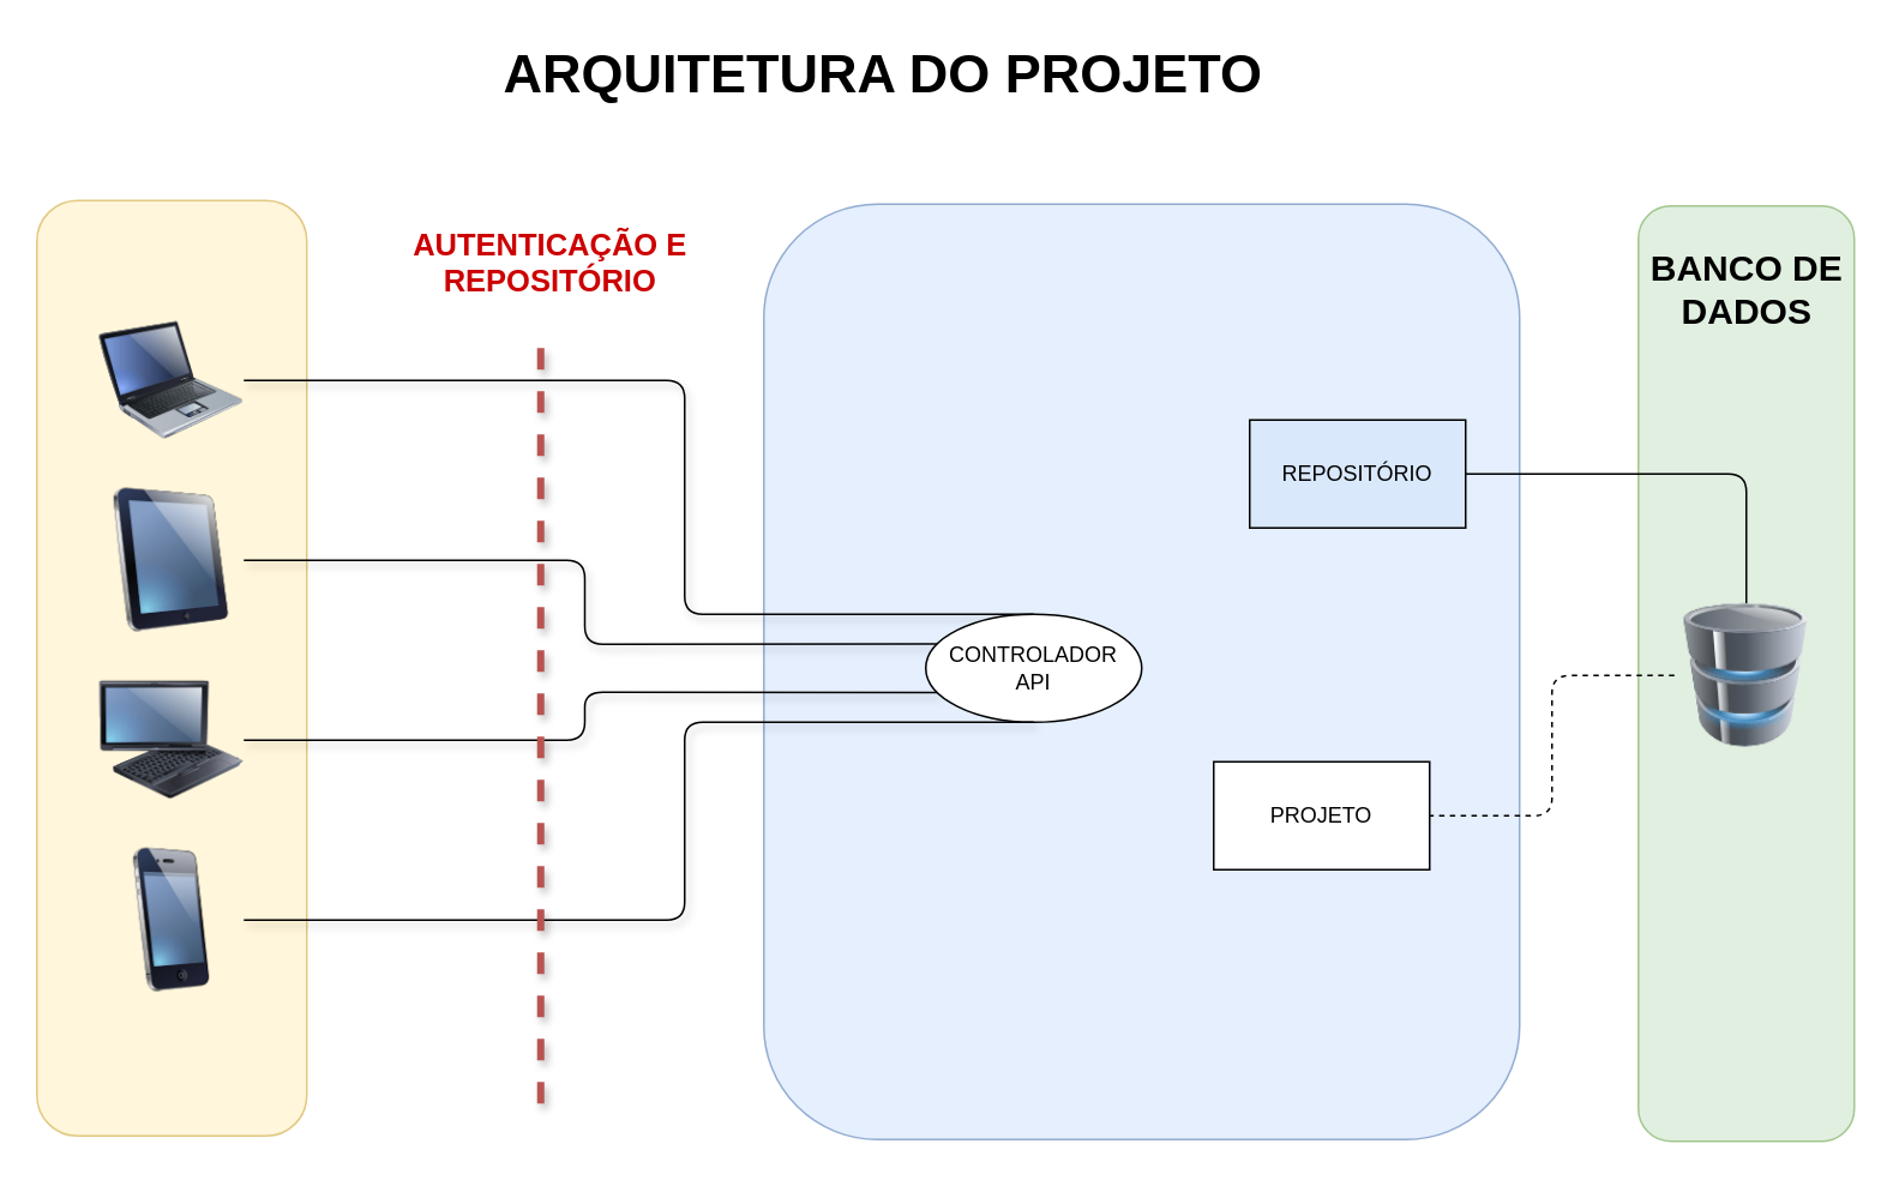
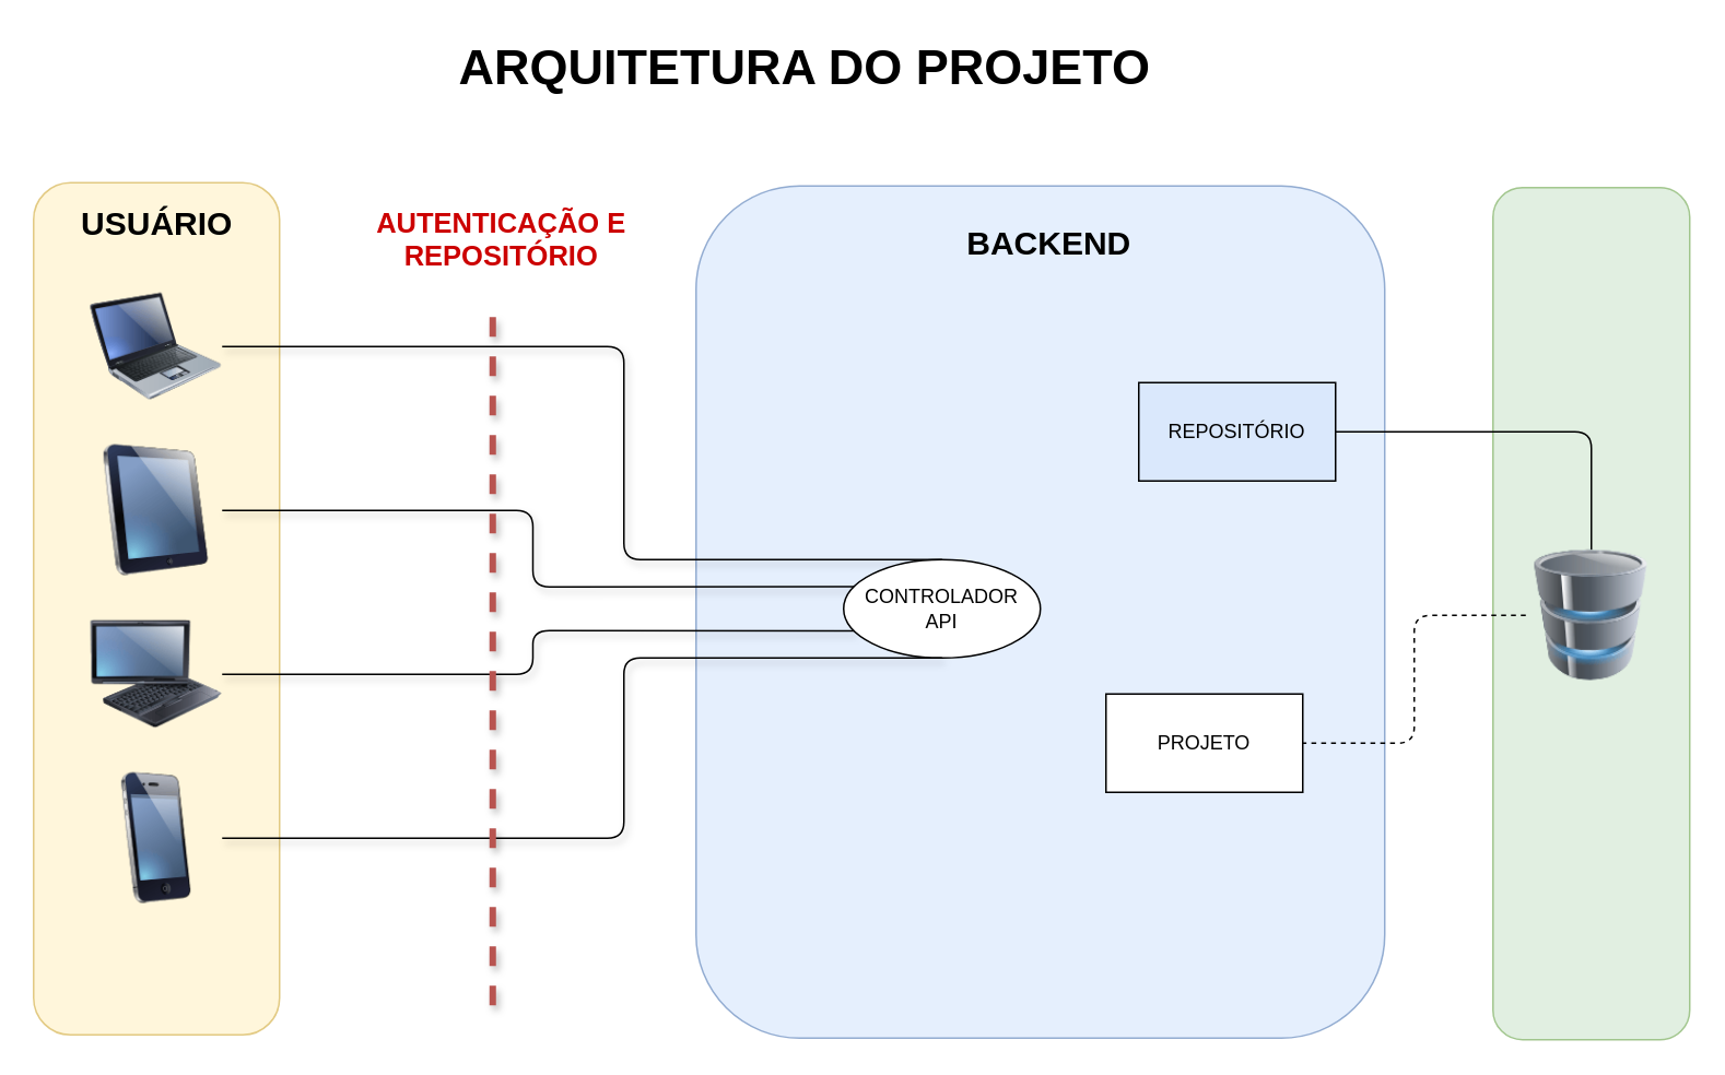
+ <mxCell id="20" value="&lt;b&gt;&lt;font style=&quot;font-size: 20px&quot;&gt;USUÁRIO&lt;/font&gt;&lt;/b&gt;" style="text;html=1;resizable=0;points=[];autosize=1;align=center;verticalAlign=top;spacingTop=-4;" vertex="1" parent="1"><mxGeometry x="40" y="121" width="110" height="20" as="geometry" /></mxCell>
+ <mxCell id="21" value="&lt;b&gt;&lt;font style=&quot;font-size: 20px&quot;&gt;BACKEND&lt;/font&gt;&lt;/b&gt;" style="text;html=1;resizable=0;points=[];autosize=1;align=center;verticalAlign=top;spacingTop=-4;" vertex="1" parent="1"><mxGeometry x="579" y="133" width="120" height="20" as="geometry" /></mxCell>
- <mxCell id="22" value="&lt;b&gt;&lt;font style=&quot;font-size: 20px&quot;&gt;BANCO DE&lt;br&gt;DADOS&lt;br&gt;&lt;/font&gt;&lt;/b&gt;" style="text;html=1;resizable=0;points=[];autosize=1;align=center;verticalAlign=top;spacingTop=-4;" vertex="1" parent="1"><mxGeometry x="910" y="134" width="120" height="40" as="geometry" /></mxCell>
